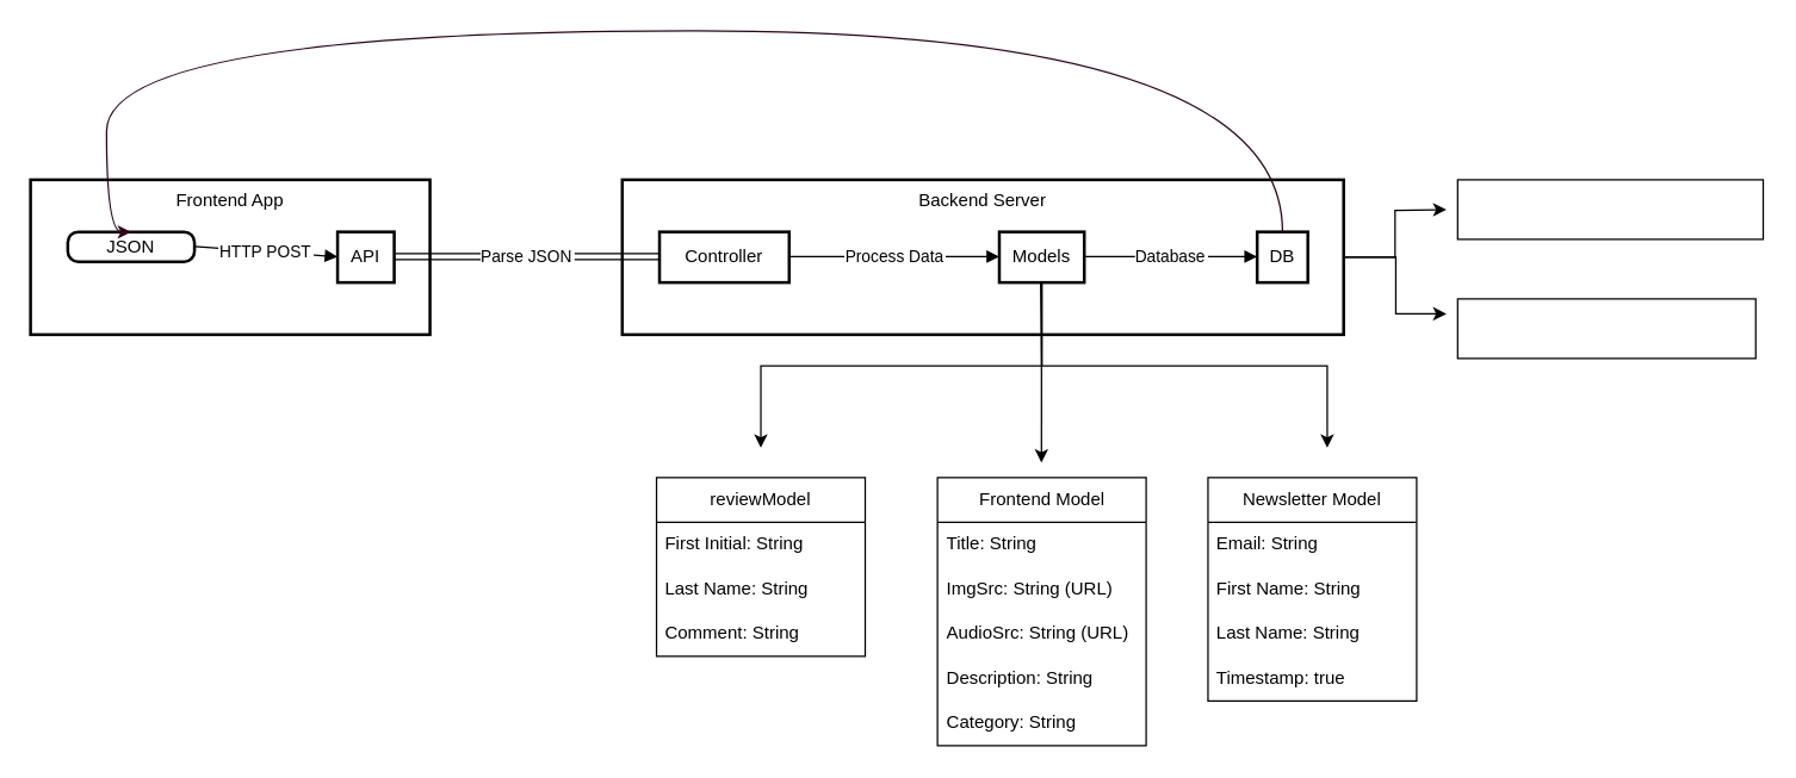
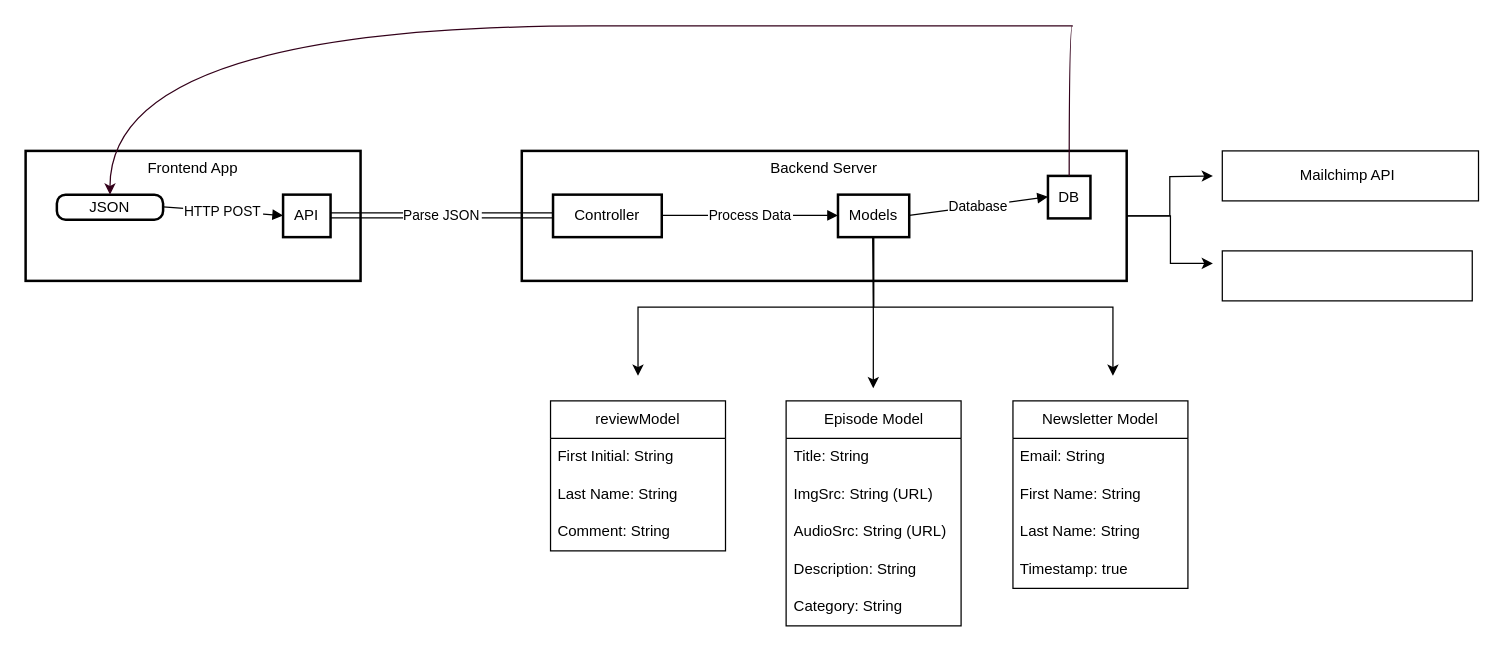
+ <mxCell id="36" value="Mailchimp API" style="text;html=1;align=center;verticalAlign=middle;whiteSpace=wrap;rounded=0;" vertex="1" parent="1"><mxGeometry x="1022.5" y="125" width="110" height="30" as="geometry" /></mxCell>
- <mxCell id="10" value="DB" style="whiteSpace=wrap;strokeWidth=2;" vertex="1" parent="1"><mxGeometry x="843" y="155" width="34" height="34" as="geometry" /></mxCell>
+ <mxCell id="10" value="DB" style="whiteSpace=wrap;strokeWidth=2;" vertex="1" parent="1"><mxGeometry x="838" y="140" width="34" height="34" as="geometry" /></mxCell>
- <mxCell id="29" value="Frontend Model" style="swimlane;fontStyle=0;childLayout=stackLayout;horizontal=1;startSize=30;horizontalStack=0;resizeParent=1;resizeParentMax=0;resizeLast=0;collapsible=1;marginBottom=0;whiteSpace=wrap;html=1;" vertex="1" parent="1"><mxGeometry x="628.5" y="320" width="140" height="180" as="geometry" /></mxCell>
+ <mxCell id="29" value="Episode Model" style="swimlane;fontStyle=0;childLayout=stackLayout;horizontal=1;startSize=30;horizontalStack=0;resizeParent=1;resizeParentMax=0;resizeLast=0;collapsible=1;marginBottom=0;whiteSpace=wrap;html=1;" vertex="1" parent="1"><mxGeometry x="628.5" y="320" width="140" height="180" as="geometry" /></mxCell>
